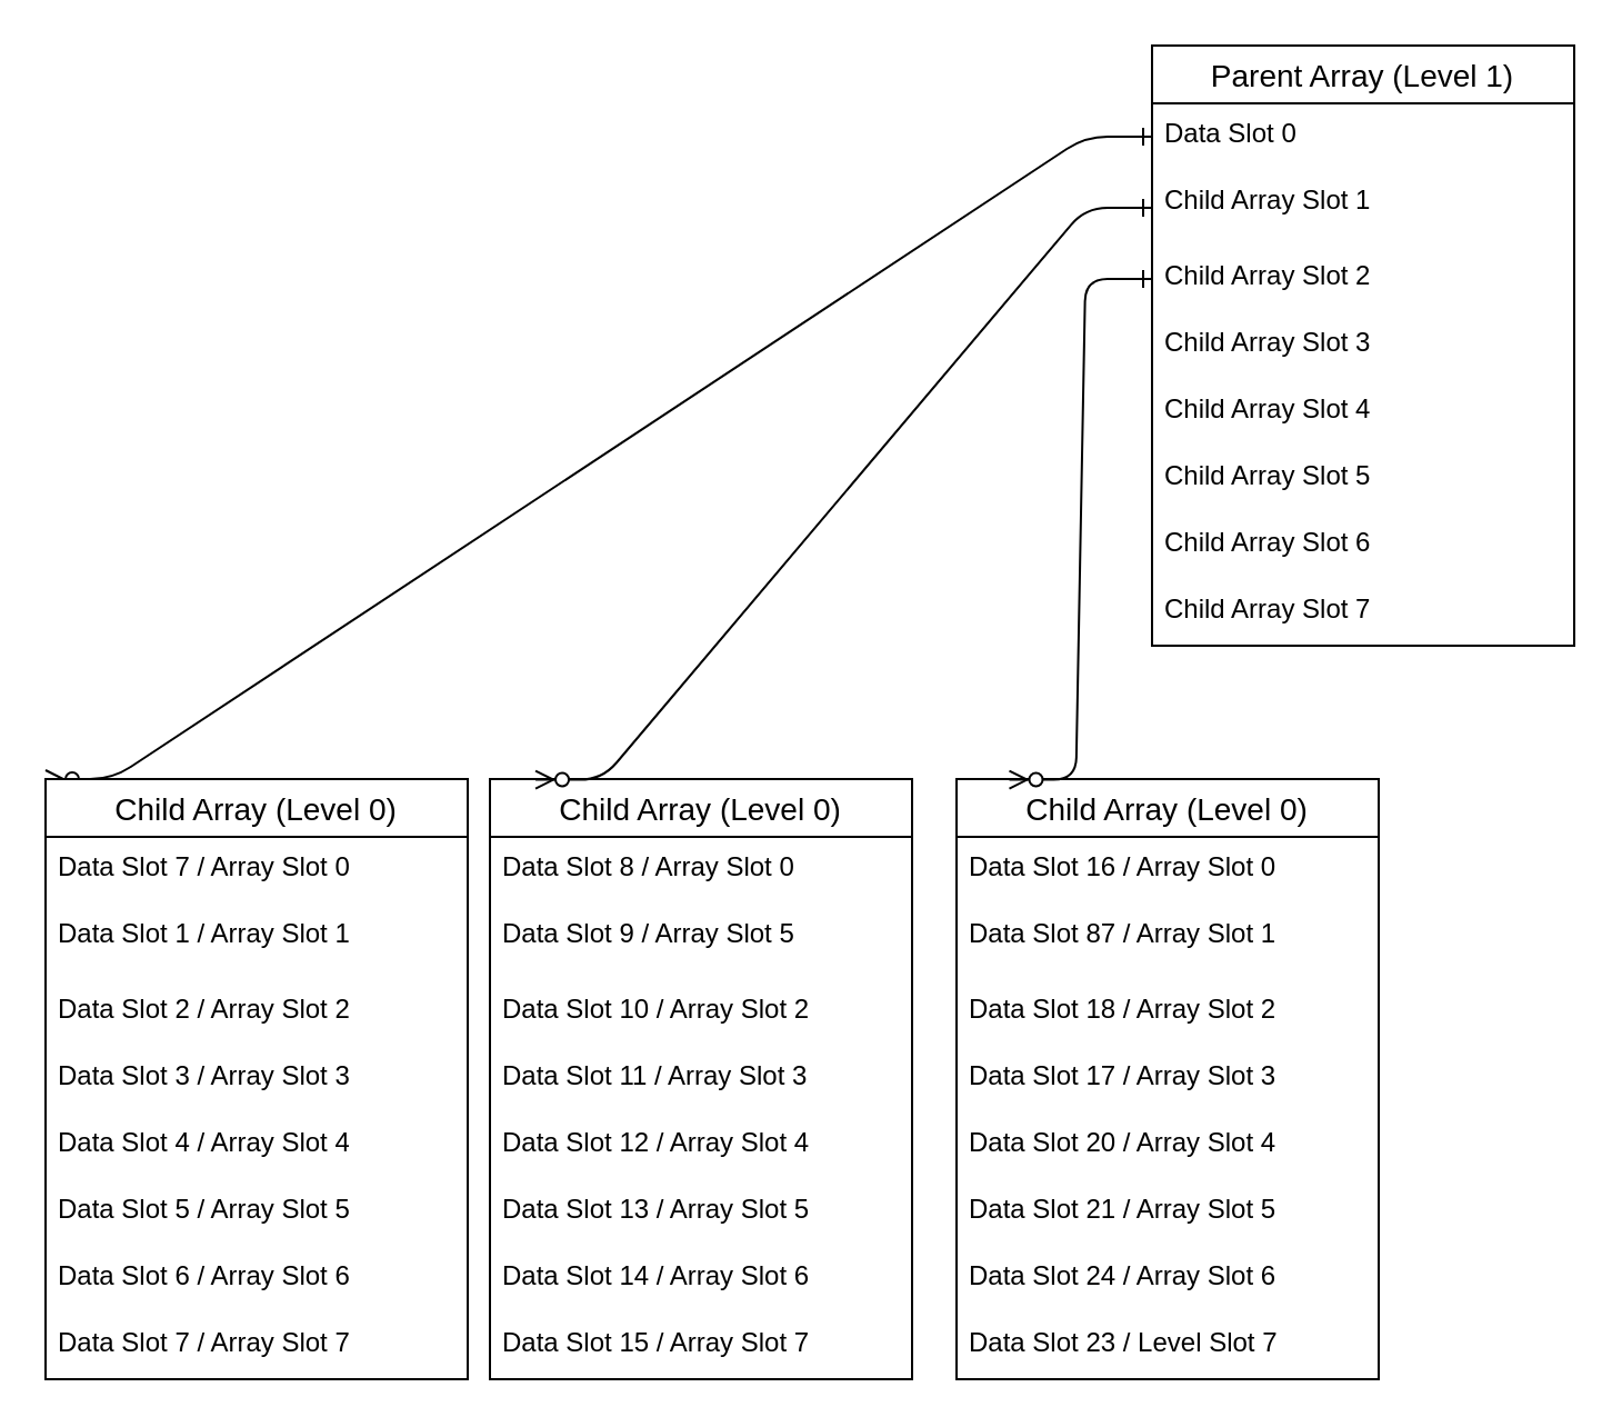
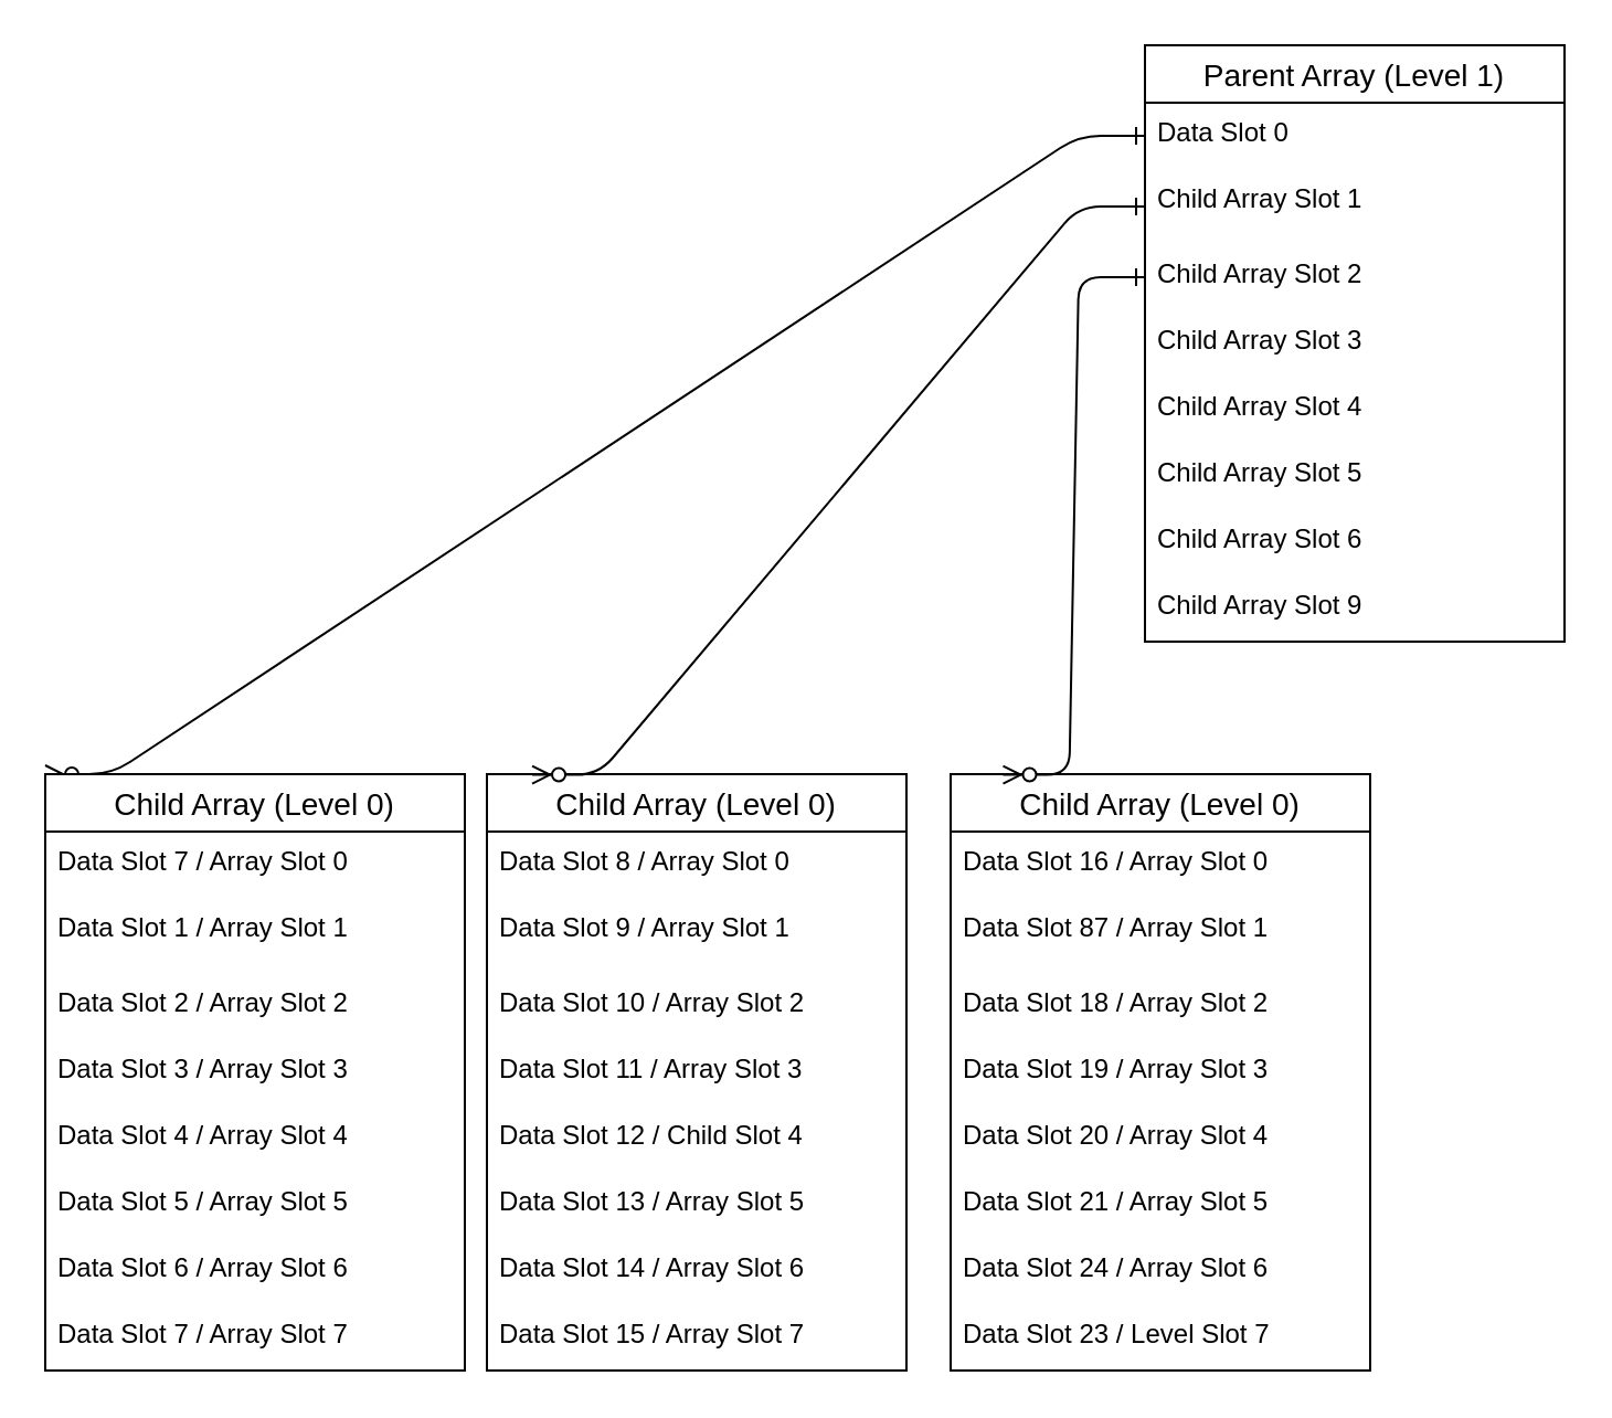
- <mxCell id="11" value="Child Array&amp;nbsp;Slot 7&lt;div&gt;&lt;br&gt;&lt;/div&gt;" style="text;strokeColor=none;fillColor=none;spacingLeft=4;spacingRight=4;overflow=hidden;rotatable=0;points=[[0,0.5],[1,0.5]];portConstraint=eastwest;fontSize=12;whiteSpace=wrap;html=1;" parent="3" vertex="1"><mxGeometry y="240" width="190" height="30" as="geometry" /></mxCell>
+ <mxCell id="11" value="Child Array&amp;nbsp;Slot 9&lt;div&gt;&lt;br&gt;&lt;/div&gt;" style="text;strokeColor=none;fillColor=none;spacingLeft=4;spacingRight=4;overflow=hidden;rotatable=0;points=[[0,0.5],[1,0.5]];portConstraint=eastwest;fontSize=12;whiteSpace=wrap;html=1;" parent="3" vertex="1"><mxGeometry y="240" width="190" height="30" as="geometry" /></mxCell>
- <mxCell id="23" value="Data&amp;nbsp;Slot 9&amp;nbsp;/ Array Slot 5" style="text;strokeColor=none;fillColor=none;spacingLeft=4;spacingRight=4;overflow=hidden;rotatable=0;points=[[0,0.5],[1,0.5]];portConstraint=eastwest;fontSize=12;whiteSpace=wrap;html=1;" parent="21" vertex="1"><mxGeometry y="56" width="190" height="34" as="geometry" /></mxCell>
+ <mxCell id="23" value="Data&amp;nbsp;Slot 9&amp;nbsp;/ Array Slot 1" style="text;strokeColor=none;fillColor=none;spacingLeft=4;spacingRight=4;overflow=hidden;rotatable=0;points=[[0,0.5],[1,0.5]];portConstraint=eastwest;fontSize=12;whiteSpace=wrap;html=1;" parent="21" vertex="1"><mxGeometry y="56" width="190" height="34" as="geometry" /></mxCell>
- <mxCell id="34" value="Data&amp;nbsp;Slot 17&amp;nbsp;/ Array Slot 3" style="text;strokeColor=none;fillColor=none;spacingLeft=4;spacingRight=4;overflow=hidden;rotatable=0;points=[[0,0.5],[1,0.5]];portConstraint=eastwest;fontSize=12;whiteSpace=wrap;html=1;" parent="30" vertex="1"><mxGeometry y="120" width="190" height="30" as="geometry" /></mxCell>
+ <mxCell id="34" value="Data&amp;nbsp;Slot 19&amp;nbsp;/ Array Slot 3" style="text;strokeColor=none;fillColor=none;spacingLeft=4;spacingRight=4;overflow=hidden;rotatable=0;points=[[0,0.5],[1,0.5]];portConstraint=eastwest;fontSize=12;whiteSpace=wrap;html=1;" parent="30" vertex="1"><mxGeometry y="120" width="190" height="30" as="geometry" /></mxCell>
- <mxCell id="26" value="Data&amp;nbsp;Slot 12&amp;nbsp;/ Array Slot 4" style="text;strokeColor=none;fillColor=none;spacingLeft=4;spacingRight=4;overflow=hidden;rotatable=0;points=[[0,0.5],[1,0.5]];portConstraint=eastwest;fontSize=12;whiteSpace=wrap;html=1;" parent="21" vertex="1"><mxGeometry y="150" width="190" height="30" as="geometry" /></mxCell>
+ <mxCell id="26" value="Data&amp;nbsp;Slot 12&amp;nbsp;/ Child Slot 4" style="text;strokeColor=none;fillColor=none;spacingLeft=4;spacingRight=4;overflow=hidden;rotatable=0;points=[[0,0.5],[1,0.5]];portConstraint=eastwest;fontSize=12;whiteSpace=wrap;html=1;" parent="21" vertex="1"><mxGeometry y="150" width="190" height="30" as="geometry" /></mxCell>
